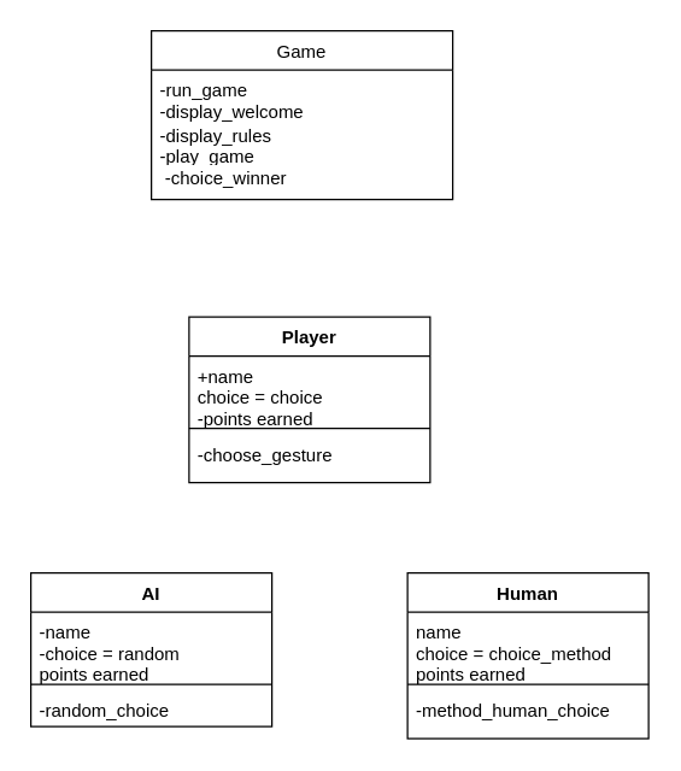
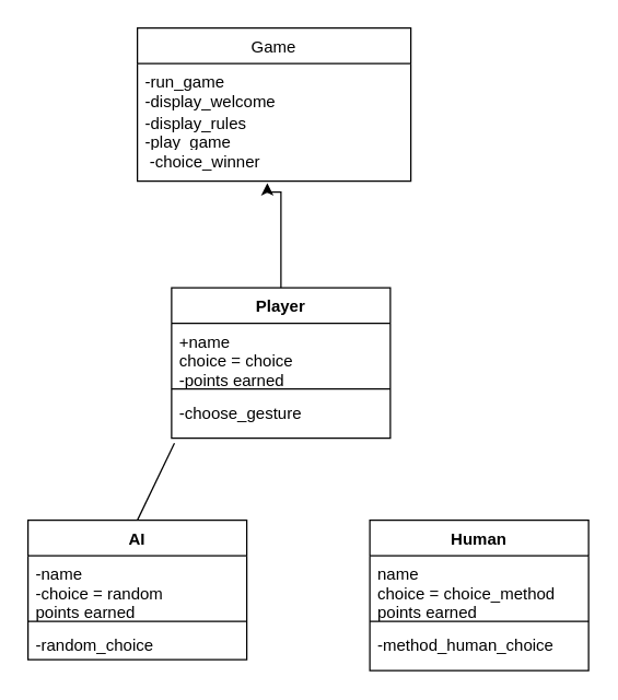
+ <mxCell id="6" style="edgeStyle=orthogonalEdgeStyle;rounded=0;orthogonalLoop=1;jettySize=auto;html=1;exitX=0.5;exitY=0;exitDx=0;exitDy=0;entryX=0.475;entryY=1.05;entryDx=0;entryDy=0;entryPerimeter=0;" edge="1" parent="1" source="7" target="5"><mxGeometry relative="1" as="geometry"><mxPoint x="90" y="170" as="targetPoint" /><Array as="points"><mxPoint x="205" y="140" /></Array></mxGeometry></mxCell>
+ <mxCell id="19" value="" style="endArrow=none;html=1;rounded=0;exitX=0.5;exitY=0;exitDx=0;exitDy=0;entryX=0.013;entryY=1.115;entryDx=0;entryDy=0;entryPerimeter=0;" edge="1" parent="1" source="11" target="10"><mxGeometry width="50" height="50" relative="1" as="geometry"><mxPoint x="180" y="370" as="sourcePoint" /><mxPoint x="230" y="320" as="targetPoint" /></mxGeometry></mxCell>
